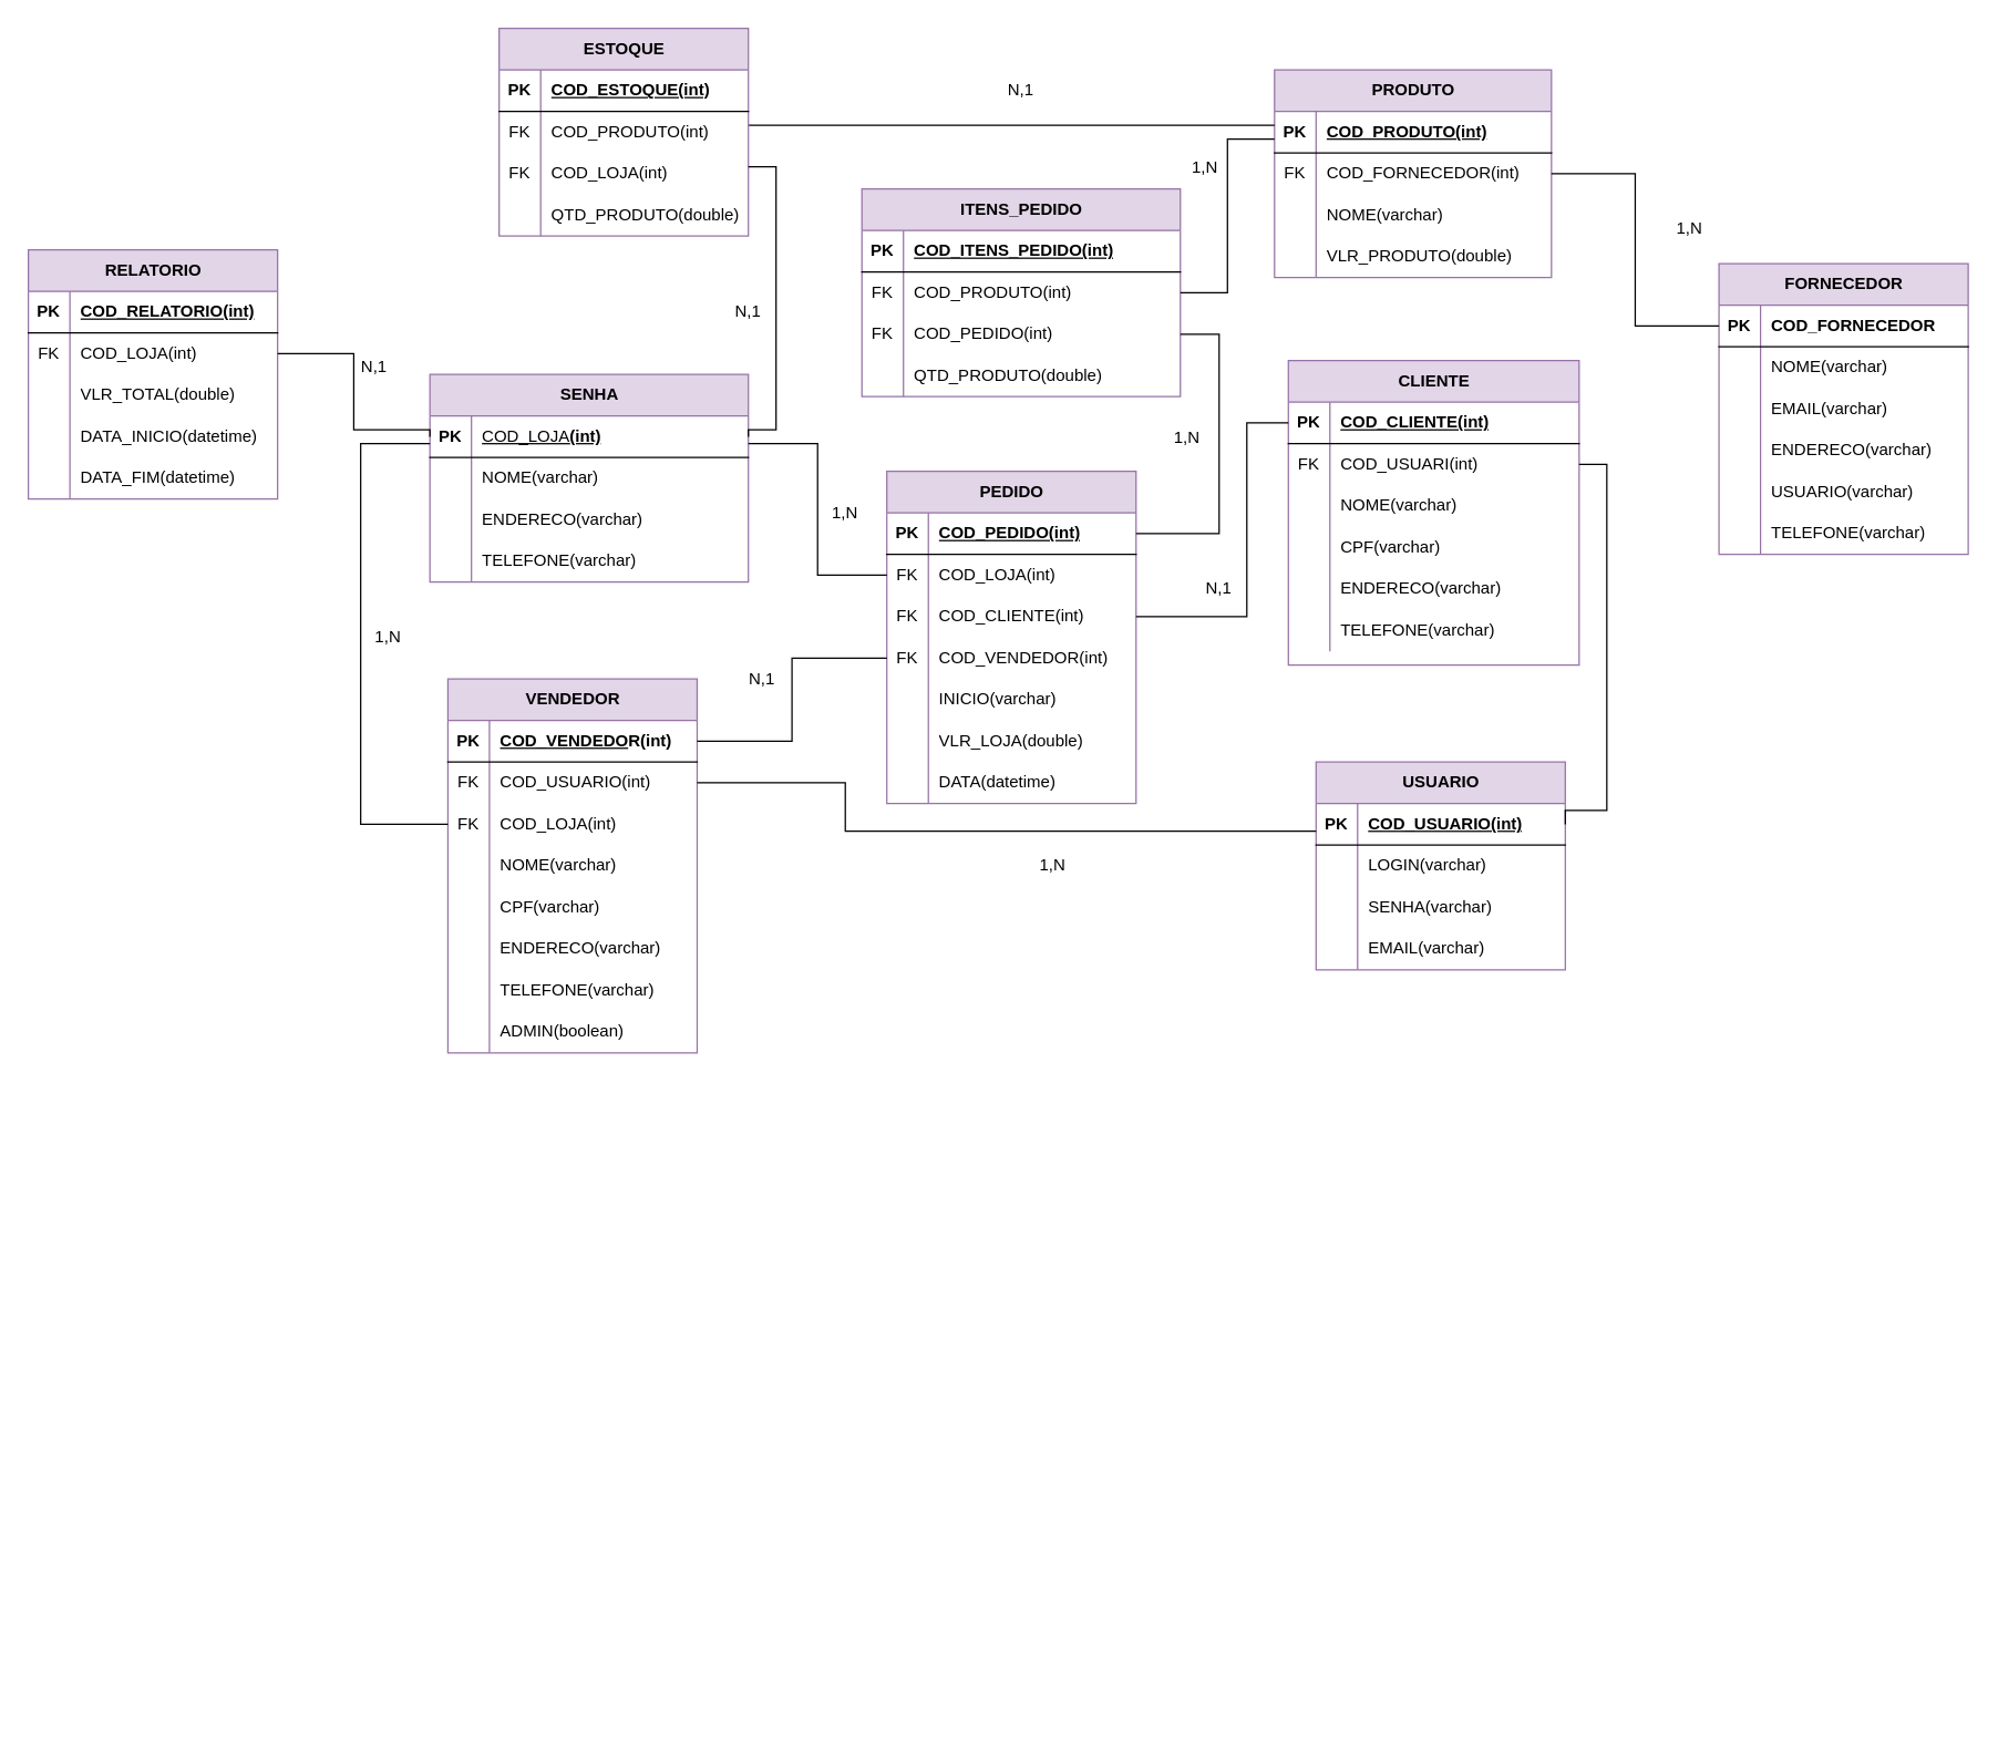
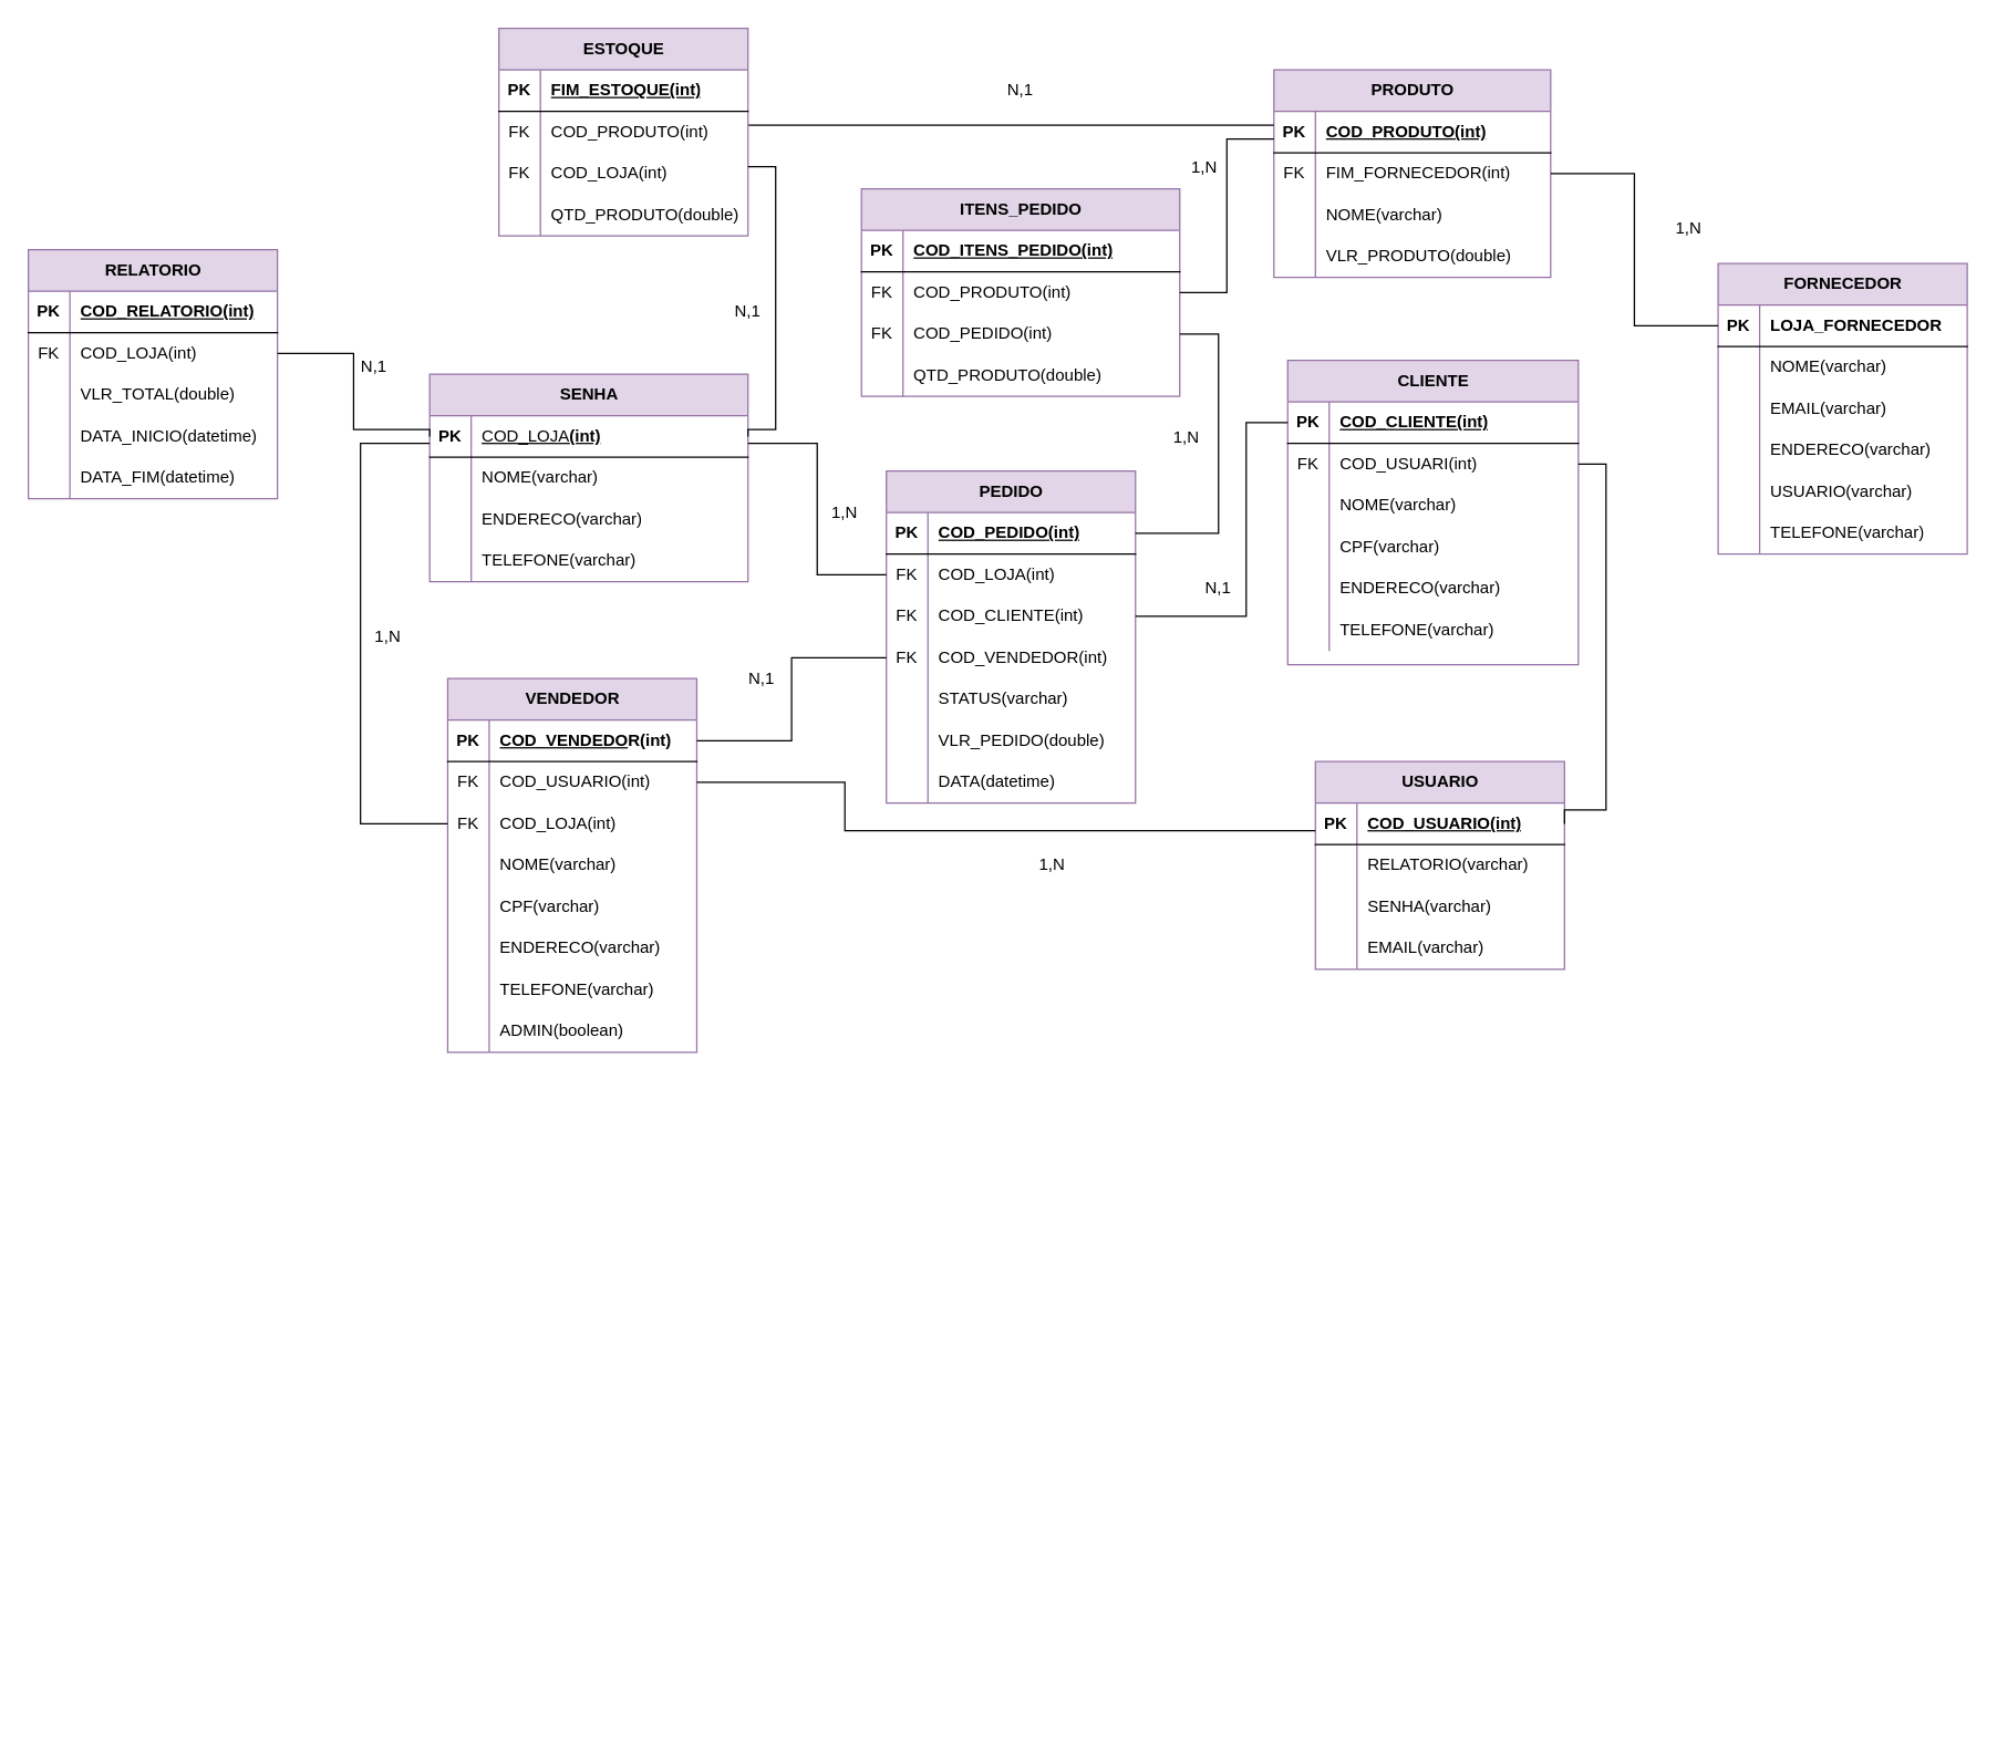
- <mxCell id="141" value="COD_ESTOQUE(int)" style="shape=partialRectangle;connectable=0;fillColor=none;top=0;left=0;bottom=0;right=0;align=left;spacingLeft=6;fontStyle=5;overflow=hidden;whiteSpace=wrap;html=1;" parent="139" vertex="1"><mxGeometry x="30" width="150" height="30" as="geometry"><mxRectangle width="150" height="30" as="alternateBounds" /></mxGeometry></mxCell>
+ <mxCell id="141" value="FIM_ESTOQUE(int)" style="shape=partialRectangle;connectable=0;fillColor=none;top=0;left=0;bottom=0;right=0;align=left;spacingLeft=6;fontStyle=5;overflow=hidden;whiteSpace=wrap;html=1;" parent="139" vertex="1"><mxGeometry x="30" width="150" height="30" as="geometry"><mxRectangle width="150" height="30" as="alternateBounds" /></mxGeometry></mxCell>
- <mxCell id="95" value="COD_FORNECEDOR(int)" style="shape=partialRectangle;connectable=0;fillColor=none;top=0;left=0;bottom=0;right=0;align=left;spacingLeft=6;overflow=hidden;whiteSpace=wrap;html=1;" parent="93" vertex="1"><mxGeometry x="30" width="170" height="30" as="geometry"><mxRectangle width="170" height="30" as="alternateBounds" /></mxGeometry></mxCell>
+ <mxCell id="95" value="FIM_FORNECEDOR(int)" style="shape=partialRectangle;connectable=0;fillColor=none;top=0;left=0;bottom=0;right=0;align=left;spacingLeft=6;overflow=hidden;whiteSpace=wrap;html=1;" parent="93" vertex="1"><mxGeometry x="30" width="170" height="30" as="geometry"><mxRectangle width="170" height="30" as="alternateBounds" /></mxGeometry></mxCell>
- <mxCell id="154" value="COD_FORNECEDOR" style="shape=partialRectangle;connectable=0;fillColor=none;top=0;left=0;bottom=0;right=0;align=left;spacingLeft=6;fontStyle=1;overflow=hidden;whiteSpace=wrap;html=1;" parent="152" vertex="1"><mxGeometry x="30" width="150" height="30" as="geometry"><mxRectangle width="150" height="30" as="alternateBounds" /></mxGeometry></mxCell>
+ <mxCell id="154" value="LOJA_FORNECEDOR" style="shape=partialRectangle;connectable=0;fillColor=none;top=0;left=0;bottom=0;right=0;align=left;spacingLeft=6;fontStyle=1;overflow=hidden;whiteSpace=wrap;html=1;" parent="152" vertex="1"><mxGeometry x="30" width="150" height="30" as="geometry"><mxRectangle width="150" height="30" as="alternateBounds" /></mxGeometry></mxCell>
- <mxCell id="130" value="INICIO(varchar)" style="shape=partialRectangle;connectable=0;fillColor=none;top=0;left=0;bottom=0;right=0;align=left;spacingLeft=6;overflow=hidden;whiteSpace=wrap;html=1;" parent="128" vertex="1"><mxGeometry x="30" width="150" height="30" as="geometry"><mxRectangle width="150" height="30" as="alternateBounds" /></mxGeometry></mxCell>
+ <mxCell id="130" value="STATUS(varchar)" style="shape=partialRectangle;connectable=0;fillColor=none;top=0;left=0;bottom=0;right=0;align=left;spacingLeft=6;overflow=hidden;whiteSpace=wrap;html=1;" parent="128" vertex="1"><mxGeometry x="30" width="150" height="30" as="geometry"><mxRectangle width="150" height="30" as="alternateBounds" /></mxGeometry></mxCell>
- <mxCell id="133" value="VLR_LOJA(double)" style="shape=partialRectangle;connectable=0;fillColor=none;top=0;left=0;bottom=0;right=0;align=left;spacingLeft=6;overflow=hidden;whiteSpace=wrap;html=1;" parent="131" vertex="1"><mxGeometry x="30" width="150" height="30" as="geometry"><mxRectangle width="150" height="30" as="alternateBounds" /></mxGeometry></mxCell>
+ <mxCell id="133" value="VLR_PEDIDO(double)" style="shape=partialRectangle;connectable=0;fillColor=none;top=0;left=0;bottom=0;right=0;align=left;spacingLeft=6;overflow=hidden;whiteSpace=wrap;html=1;" parent="131" vertex="1"><mxGeometry x="30" width="150" height="30" as="geometry"><mxRectangle width="150" height="30" as="alternateBounds" /></mxGeometry></mxCell>
- <mxCell id="28" value="LOGIN(varchar)" style="shape=partialRectangle;connectable=0;fillColor=none;top=0;left=0;bottom=0;right=0;align=left;spacingLeft=6;overflow=hidden;whiteSpace=wrap;html=1;" parent="26" vertex="1"><mxGeometry x="30" width="150" height="30" as="geometry"><mxRectangle width="150" height="30" as="alternateBounds" /></mxGeometry></mxCell>
+ <mxCell id="28" value="RELATORIO(varchar)" style="shape=partialRectangle;connectable=0;fillColor=none;top=0;left=0;bottom=0;right=0;align=left;spacingLeft=6;overflow=hidden;whiteSpace=wrap;html=1;" parent="26" vertex="1"><mxGeometry x="30" width="150" height="30" as="geometry"><mxRectangle width="150" height="30" as="alternateBounds" /></mxGeometry></mxCell>
